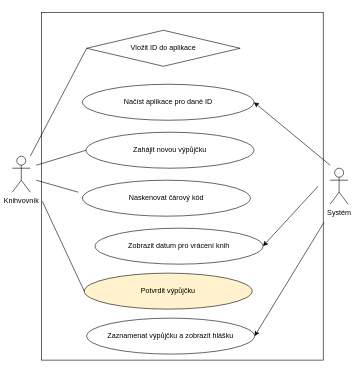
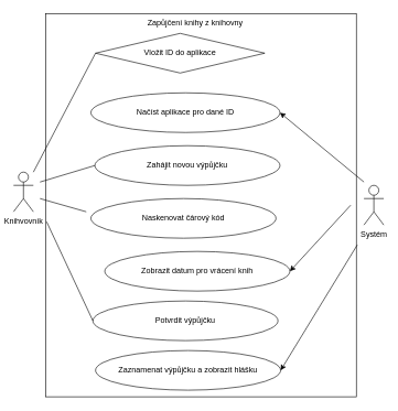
+ <mxCell id="19" value="Zapůjčení knihy z knihovny" style="text;html=1;strokeColor=none;fillColor=none;align=center;verticalAlign=middle;whiteSpace=wrap;rounded=0;" parent="1" vertex="1"><mxGeometry x="200" y="20" width="190" height="30" as="geometry" /></mxCell>
- <mxCell id="10" value="Potvrdit výpůjčku" style="ellipse;whiteSpace=wrap;html=1;fillColor=#fff2cc;" parent="1" vertex="1"><mxGeometry x="140" y="455" width="280" height="60" as="geometry" /></mxCell>
+ <mxCell id="10" value="Potvrdit výpůjčku" style="ellipse;whiteSpace=wrap;html=1;" parent="1" vertex="1"><mxGeometry x="140" y="455" width="280" height="60" as="geometry" /></mxCell>
